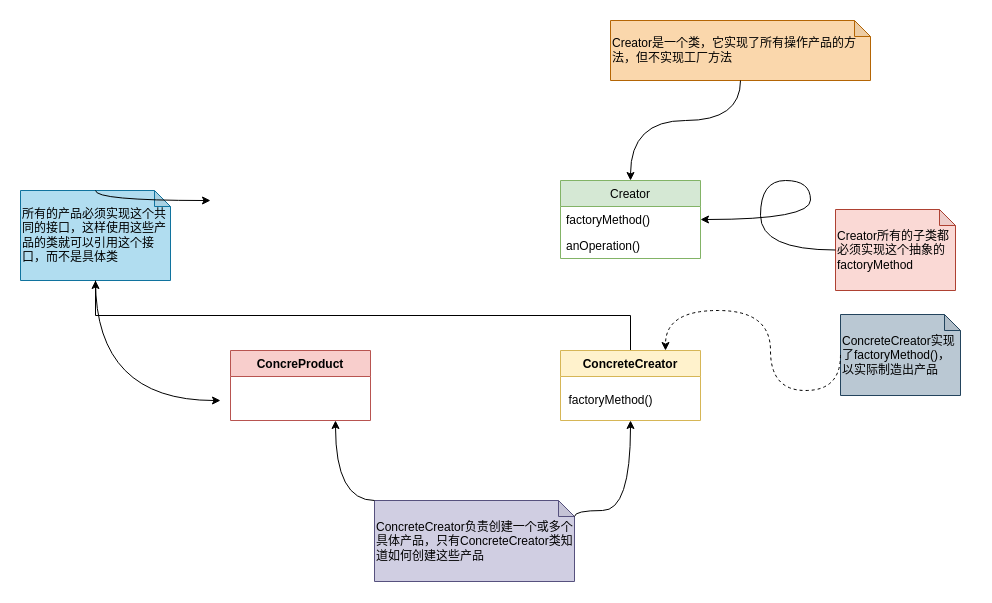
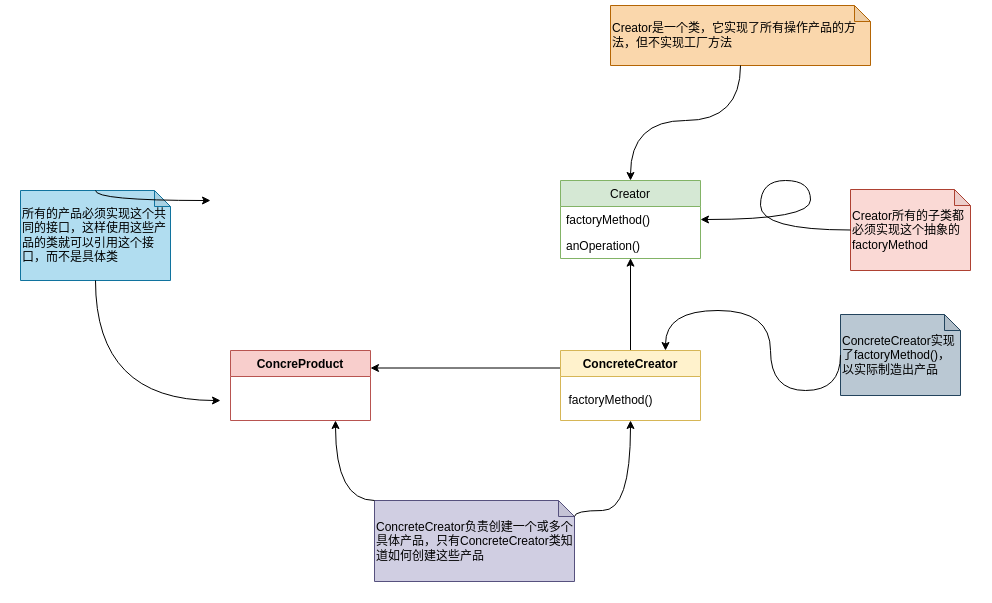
- <mxCell id="10" value="Creator是一个类，它实现了所有操作产品的方法，但不实现工厂方法" style="shape=note;whiteSpace=wrap;html=1;backgroundOutline=1;darkOpacity=0.05;size=16;align=left;fillColor=#fad7ac;strokeColor=#b46504;" parent="1" vertex="1"><mxGeometry x="610" y="20" width="260" height="60" as="geometry" /></mxCell>
+ <mxCell id="10" value="Creator是一个类，它实现了所有操作产品的方法，但不实现工厂方法" style="shape=note;whiteSpace=wrap;html=1;backgroundOutline=1;darkOpacity=0.05;size=16;align=left;fillColor=#fad7ac;strokeColor=#b46504;" parent="1" vertex="1"><mxGeometry x="610" y="5" width="260" height="60" as="geometry" /></mxCell>
- <mxCell id="11" value="Creator所有的子类都必须实现这个抽象的factoryMethod" style="shape=note;whiteSpace=wrap;html=1;backgroundOutline=1;darkOpacity=0.05;size=16;align=left;fillColor=#fad9d5;strokeColor=#ae4132;" parent="1" vertex="1"><mxGeometry x="835" y="209" width="120" height="81" as="geometry" /></mxCell>
+ <mxCell id="11" value="Creator所有的子类都必须实现这个抽象的factoryMethod" style="shape=note;whiteSpace=wrap;html=1;backgroundOutline=1;darkOpacity=0.05;size=16;align=left;fillColor=#fad9d5;strokeColor=#ae4132;" parent="1" vertex="1"><mxGeometry x="850" y="189" width="120" height="81" as="geometry" /></mxCell>
- <mxCell id="4" style="edgeStyle=orthogonalEdgeStyle;rounded=0;orthogonalLoop=1;jettySize=auto;html=1;exitX=0.5;exitY=0;exitDx=0;exitDy=0;" parent="1" source="5" target="19" edge="1"><mxGeometry relative="1" as="geometry" /></mxCell>
+ <mxCell id="4" style="edgeStyle=orthogonalEdgeStyle;rounded=0;orthogonalLoop=1;jettySize=auto;html=1;exitX=0.5;exitY=0;exitDx=0;exitDy=0;entryX=0.5;entryY=0.986;entryDx=0;entryDy=0;entryPerimeter=0;" parent="1" source="5" target="9" edge="1"><mxGeometry relative="1" as="geometry" /></mxCell>
- <mxCell id="15" value="" style="curved=1;endArrow=classic;html=1;rounded=0;edgeStyle=orthogonalEdgeStyle;entryX=0.75;entryY=0;entryDx=0;entryDy=0;exitX=0;exitY=0.5;exitDx=0;exitDy=0;exitPerimeter=0;dashed=1;" parent="1" source="14" target="5" edge="1"><mxGeometry width="50" height="50" relative="1" as="geometry"><mxPoint x="770" y="390" as="sourcePoint" /><mxPoint x="820" y="340" as="targetPoint" /><Array as="points"><mxPoint x="840" y="390" /><mxPoint x="770" y="390" /><mxPoint x="770" y="310" /><mxPoint x="665" y="310" /></Array></mxGeometry></mxCell>
+ <mxCell id="15" value="" style="curved=1;endArrow=classic;html=1;rounded=0;edgeStyle=orthogonalEdgeStyle;entryX=0.75;entryY=0;entryDx=0;entryDy=0;exitX=0;exitY=0.5;exitDx=0;exitDy=0;exitPerimeter=0;" parent="1" source="14" target="5" edge="1"><mxGeometry width="50" height="50" relative="1" as="geometry"><mxPoint x="770" y="390" as="sourcePoint" /><mxPoint x="820" y="340" as="targetPoint" /><Array as="points"><mxPoint x="840" y="390" /><mxPoint x="770" y="390" /><mxPoint x="770" y="310" /><mxPoint x="665" y="310" /></Array></mxGeometry></mxCell>
+ <mxCell id="3" style="edgeStyle=orthogonalEdgeStyle;rounded=0;orthogonalLoop=1;jettySize=auto;html=1;exitX=0;exitY=0.25;exitDx=0;exitDy=0;entryX=1;entryY=0.25;entryDx=0;entryDy=0;" parent="1" source="5" target="2" edge="1"><mxGeometry relative="1" as="geometry" /></mxCell>
